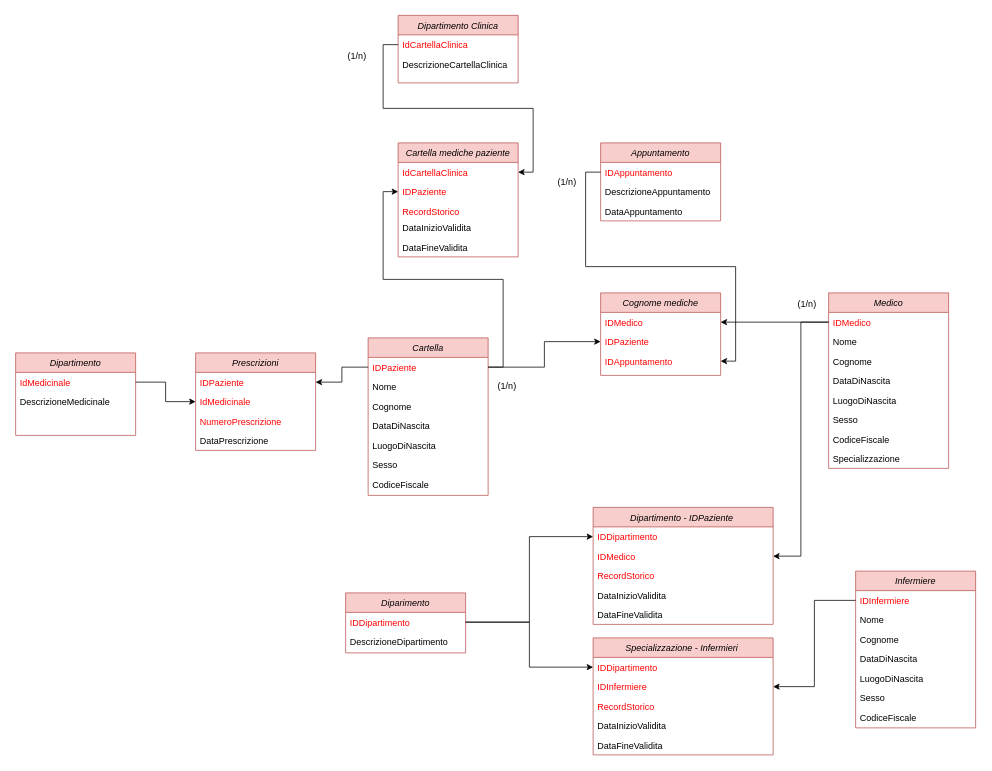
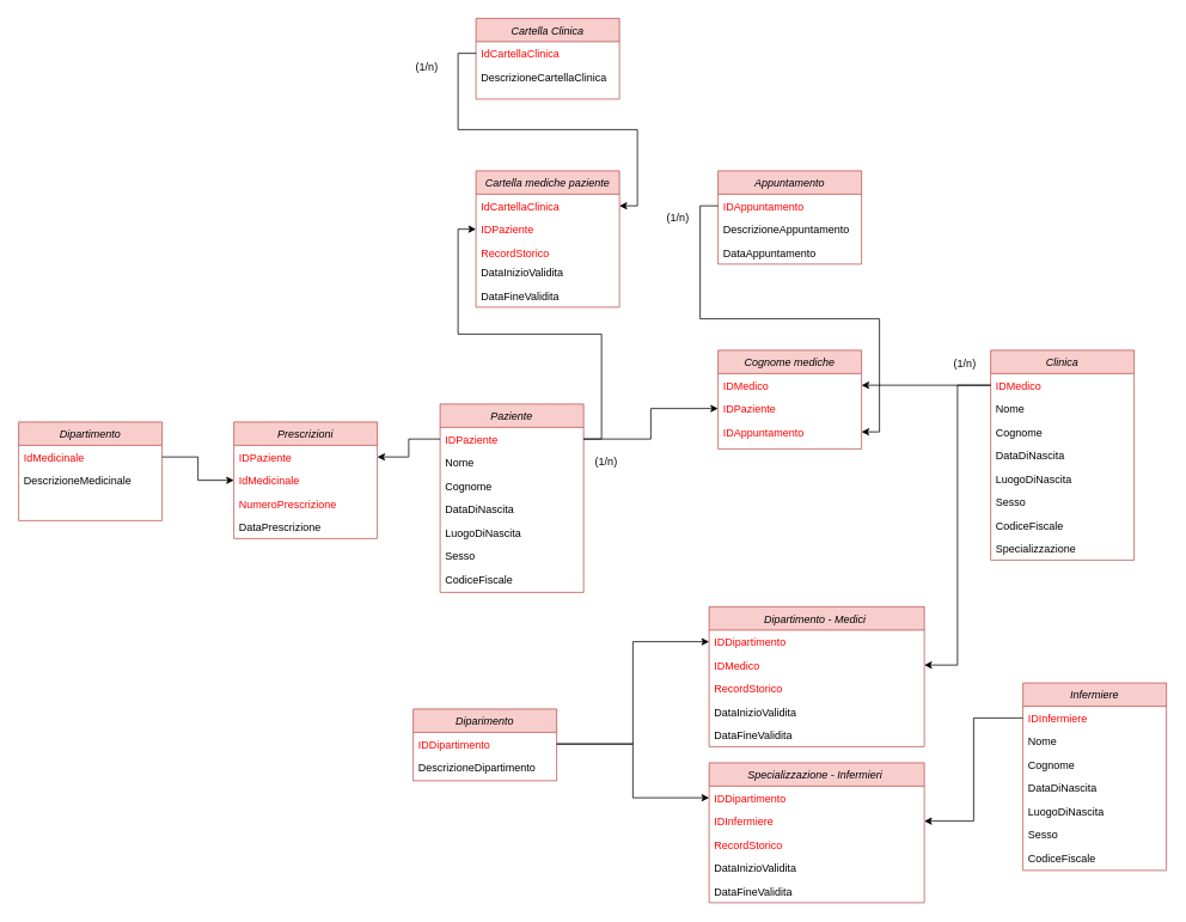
- <mxCell id="34" value="Dipartimento Clinica" style="swimlane;fontStyle=2;align=center;verticalAlign=top;childLayout=stackLayout;horizontal=1;startSize=26;horizontalStack=0;resizeParent=1;resizeLast=0;collapsible=1;marginBottom=0;rounded=0;shadow=0;strokeWidth=1;fillColor=#f8cecc;strokeColor=#b85450;" parent="1" vertex="1"><mxGeometry x="530" y="20" width="160" height="90" as="geometry"><mxRectangle x="230" y="140" width="160" height="26" as="alternateBounds" /></mxGeometry></mxCell>
+ <mxCell id="34" value="Cartella Clinica" style="swimlane;fontStyle=2;align=center;verticalAlign=top;childLayout=stackLayout;horizontal=1;startSize=26;horizontalStack=0;resizeParent=1;resizeLast=0;collapsible=1;marginBottom=0;rounded=0;shadow=0;strokeWidth=1;fillColor=#f8cecc;strokeColor=#b85450;" parent="1" vertex="1"><mxGeometry x="530" y="20" width="160" height="90" as="geometry"><mxRectangle x="230" y="140" width="160" height="26" as="alternateBounds" /></mxGeometry></mxCell>
- <mxCell id="10" value="Medico" style="swimlane;fontStyle=2;align=center;verticalAlign=top;childLayout=stackLayout;horizontal=1;startSize=26;horizontalStack=0;resizeParent=1;resizeLast=0;collapsible=1;marginBottom=0;rounded=0;shadow=0;strokeWidth=1;fillColor=#f8cecc;strokeColor=#b85450;" parent="1" vertex="1"><mxGeometry x="1104" y="390" width="160" height="234" as="geometry"><mxRectangle x="230" y="140" width="160" height="26" as="alternateBounds" /></mxGeometry></mxCell>
+ <mxCell id="10" value="Clinica" style="swimlane;fontStyle=2;align=center;verticalAlign=top;childLayout=stackLayout;horizontal=1;startSize=26;horizontalStack=0;resizeParent=1;resizeLast=0;collapsible=1;marginBottom=0;rounded=0;shadow=0;strokeWidth=1;fillColor=#f8cecc;strokeColor=#b85450;" parent="1" vertex="1"><mxGeometry x="1104" y="390" width="160" height="234" as="geometry"><mxRectangle x="230" y="140" width="160" height="26" as="alternateBounds" /></mxGeometry></mxCell>
- <mxCell id="2" value="Cartella" style="swimlane;fontStyle=2;align=center;verticalAlign=top;childLayout=stackLayout;horizontal=1;startSize=26;horizontalStack=0;resizeParent=1;resizeLast=0;collapsible=1;marginBottom=0;rounded=0;shadow=0;strokeWidth=1;fillColor=#f8cecc;strokeColor=#b85450;" parent="1" vertex="1"><mxGeometry x="490" y="450" width="160" height="210" as="geometry"><mxRectangle x="230" y="140" width="160" height="26" as="alternateBounds" /></mxGeometry></mxCell>
+ <mxCell id="2" value="Paziente" style="swimlane;fontStyle=2;align=center;verticalAlign=top;childLayout=stackLayout;horizontal=1;startSize=26;horizontalStack=0;resizeParent=1;resizeLast=0;collapsible=1;marginBottom=0;rounded=0;shadow=0;strokeWidth=1;fillColor=#f8cecc;strokeColor=#b85450;" parent="1" vertex="1"><mxGeometry x="490" y="450" width="160" height="210" as="geometry"><mxRectangle x="230" y="140" width="160" height="26" as="alternateBounds" /></mxGeometry></mxCell>
- <mxCell id="44" value="Dipartimento - IDPaziente " style="swimlane;fontStyle=2;align=center;verticalAlign=top;childLayout=stackLayout;horizontal=1;startSize=26;horizontalStack=0;resizeParent=1;resizeLast=0;collapsible=1;marginBottom=0;rounded=0;shadow=0;strokeWidth=1;fillColor=#f8cecc;strokeColor=#b85450;" parent="1" vertex="1"><mxGeometry x="790" y="676" width="240" height="156" as="geometry"><mxRectangle x="230" y="140" width="160" height="26" as="alternateBounds" /></mxGeometry></mxCell>
+ <mxCell id="44" value="Dipartimento - Medici " style="swimlane;fontStyle=2;align=center;verticalAlign=top;childLayout=stackLayout;horizontal=1;startSize=26;horizontalStack=0;resizeParent=1;resizeLast=0;collapsible=1;marginBottom=0;rounded=0;shadow=0;strokeWidth=1;fillColor=#f8cecc;strokeColor=#b85450;" parent="1" vertex="1"><mxGeometry x="790" y="676" width="240" height="156" as="geometry"><mxRectangle x="230" y="140" width="160" height="26" as="alternateBounds" /></mxGeometry></mxCell>
